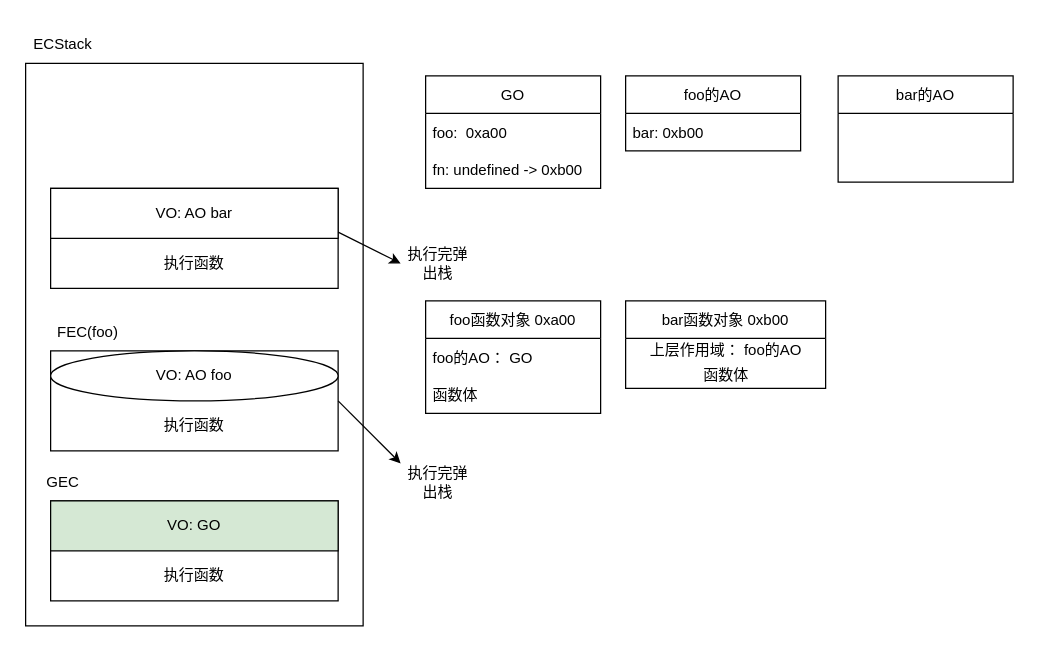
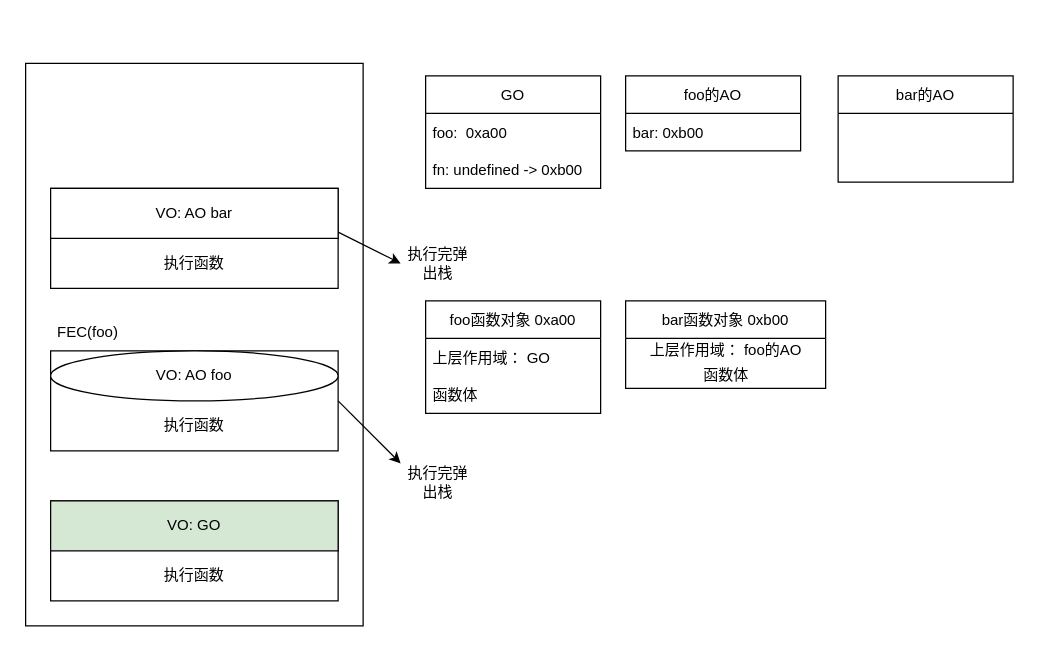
- <mxCell id="6" value="ECStack" style="text;html=1;strokeColor=none;fillColor=none;align=center;verticalAlign=middle;whiteSpace=wrap;rounded=0;" vertex="1" parent="1"><mxGeometry x="20" y="20" width="60" height="30" as="geometry" /></mxCell>
- <mxCell id="3" value="foo的AO： GO" style="text;strokeColor=none;fillColor=none;align=left;verticalAlign=middle;spacingLeft=4;spacingRight=4;overflow=hidden;points=[[0,0.5],[1,0.5]];portConstraint=eastwest;rotatable=0;" vertex="1" parent="2"><mxGeometry y="30" width="140" height="30" as="geometry" /></mxCell>
+ <mxCell id="3" value="上层作用域： GO" style="text;strokeColor=none;fillColor=none;align=left;verticalAlign=middle;spacingLeft=4;spacingRight=4;overflow=hidden;points=[[0,0.5],[1,0.5]];portConstraint=eastwest;rotatable=0;" vertex="1" parent="2"><mxGeometry y="30" width="140" height="30" as="geometry" /></mxCell>
- <mxCell id="14" value="GEC" style="text;html=1;strokeColor=none;fillColor=none;align=center;verticalAlign=middle;whiteSpace=wrap;rounded=0;" vertex="1" parent="1"><mxGeometry x="20" y="370" width="60" height="30" as="geometry" /></mxCell>
